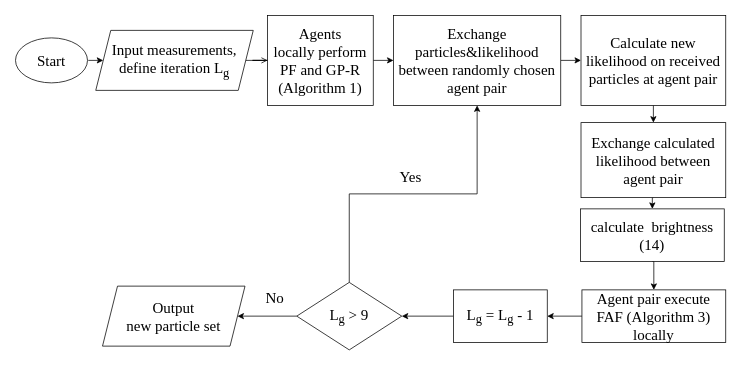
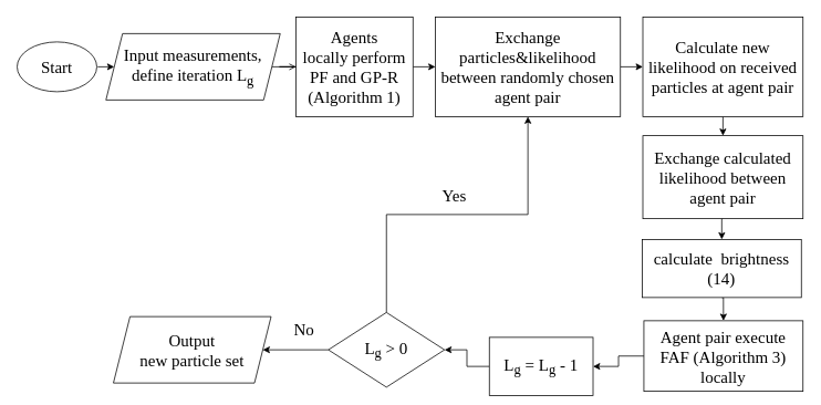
- <mxCell id="24" value="calculate&amp;nbsp; brightness (14)" style="rounded=0;whiteSpace=wrap;html=1;fontSize=20;fontFamily=Times New Roman;" parent="1" vertex="1"><mxGeometry x="773.25" y="278" width="191.75" height="70" as="geometry" /></mxCell>
+ <mxCell id="24" value="calculate&amp;nbsp; brightness (14)" style="rounded=0;whiteSpace=wrap;html=1;fontSize=20;fontFamily=Times New Roman;" parent="1" vertex="1"><mxGeometry x="773.25" y="288" width="191.75" height="70" as="geometry" /></mxCell>
- <mxCell id="13" value="L&lt;sub&gt;g&lt;/sub&gt;&amp;nbsp;&amp;gt; 9" style="rhombus;whiteSpace=wrap;html=1;fontSize=20;fontFamily=Times New Roman;" parent="1" vertex="1"><mxGeometry x="395" y="376" width="140" height="90" as="geometry" /></mxCell>
+ <mxCell id="13" value="L&lt;sub&gt;g&lt;/sub&gt;&amp;nbsp;&amp;gt; 0" style="rhombus;whiteSpace=wrap;html=1;fontSize=20;fontFamily=Times New Roman;" parent="1" vertex="1"><mxGeometry x="395" y="376" width="140" height="90" as="geometry" /></mxCell>
- <mxCell id="8" value="L&lt;sub&gt;g&lt;/sub&gt;&amp;nbsp;= L&lt;sub&gt;g&lt;/sub&gt;&amp;nbsp;- 1" style="rounded=0;whiteSpace=wrap;html=1;fontSize=20;fontFamily=Times New Roman;" parent="1" vertex="1"><mxGeometry x="604" y="386" width="125" height="70" as="geometry" /></mxCell>
+ <mxCell id="8" value="L&lt;sub&gt;g&lt;/sub&gt;&amp;nbsp;= L&lt;sub&gt;g&lt;/sub&gt;&amp;nbsp;- 1" style="rounded=0;whiteSpace=wrap;html=1;fontSize=20;fontFamily=Times New Roman;" parent="1" vertex="1"><mxGeometry x="589" y="406" width="125" height="70" as="geometry" /></mxCell>
- <mxCell id="10" value="Agent pair execute FAF (Algorithm 3) locally" style="rounded=0;whiteSpace=wrap;html=1;fontSize=20;fontFamily=Times New Roman;" parent="1" vertex="1"><mxGeometry x="775.25" y="386" width="191.75" height="70" as="geometry" /></mxCell>
+ <mxCell id="10" value="Agent pair execute FAF (Algorithm 3) locally" style="rounded=0;whiteSpace=wrap;html=1;fontSize=20;fontFamily=Times New Roman;" parent="1" vertex="1"><mxGeometry x="775.25" y="386" width="191.75" height="85" as="geometry" /></mxCell>
